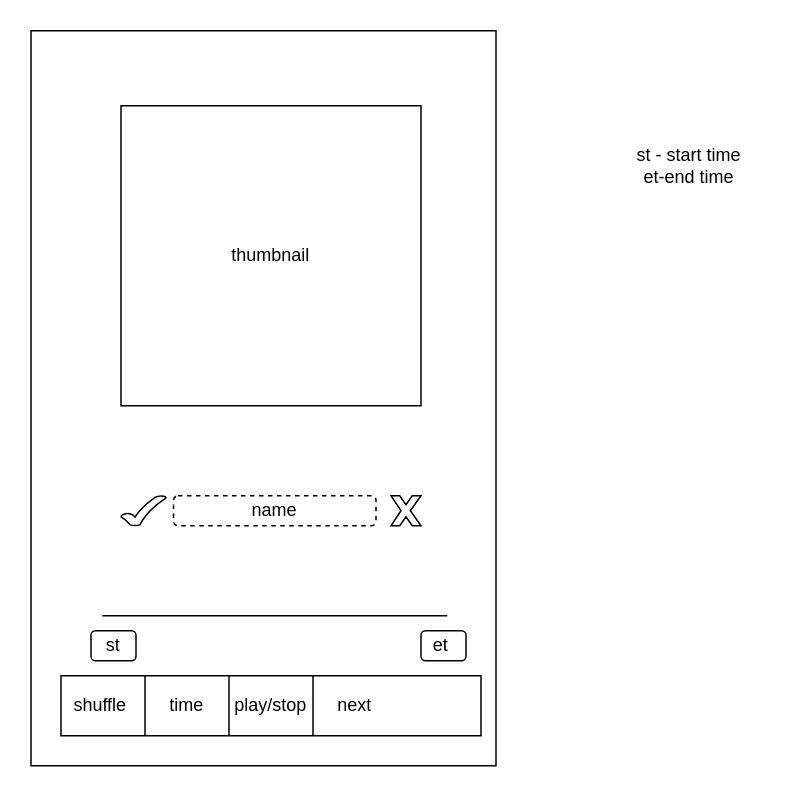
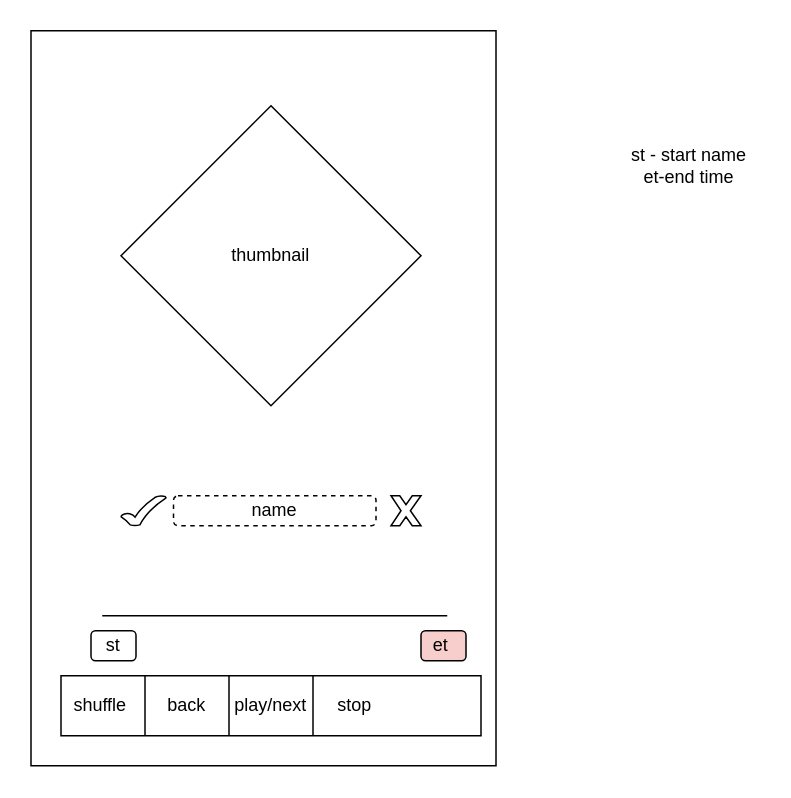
- <mxCell id="16" value="st - start time&amp;nbsp;&lt;br&gt;et-end time&amp;nbsp;&lt;br&gt;" style="text;html=1;align=center;verticalAlign=middle;resizable=0;points=[];autosize=1;strokeColor=none;" vertex="1" parent="1"><mxGeometry x="415" y="95" width="90" height="30" as="geometry" /></mxCell>
+ <mxCell id="16" value="st - start name&amp;nbsp;&lt;br&gt;et-end time&amp;nbsp;&lt;br&gt;" style="text;html=1;align=center;verticalAlign=middle;resizable=0;points=[];autosize=1;strokeColor=none;" vertex="1" parent="1"><mxGeometry x="415" y="95" width="90" height="30" as="geometry" /></mxCell>
- <mxCell id="3" value="thumbnail" style="whiteSpace=wrap;html=1;aspect=fixed;" vertex="1" parent="1"><mxGeometry x="80" y="70" width="200" height="200" as="geometry" /></mxCell>
+ <mxCell id="3" value="thumbnail" style="rhombus;whiteSpace=wrap;html=1;aspect=fixed;" vertex="1" parent="1"><mxGeometry x="80" y="70" width="200" height="200" as="geometry" /></mxCell>
- <mxCell id="9" value="et&amp;nbsp;" style="rounded=1;whiteSpace=wrap;html=1;" vertex="1" parent="1"><mxGeometry x="280" y="420" width="30" height="20" as="geometry" /></mxCell>
+ <mxCell id="9" value="et&amp;nbsp;" style="rounded=1;whiteSpace=wrap;html=1;fillColor=#f8cecc;" vertex="1" parent="1"><mxGeometry x="280" y="420" width="30" height="20" as="geometry" /></mxCell>
- <mxCell id="13" value="time" style="shape=partialRectangle;html=1;whiteSpace=wrap;connectable=0;fillColor=none;top=0;left=0;bottom=0;right=0;overflow=hidden;" vertex="1" parent="11"><mxGeometry x="56" width="56" height="40" as="geometry" /></mxCell>
+ <mxCell id="13" value="back" style="shape=partialRectangle;html=1;whiteSpace=wrap;connectable=0;fillColor=none;top=0;left=0;bottom=0;right=0;overflow=hidden;" vertex="1" parent="11"><mxGeometry x="56" width="56" height="40" as="geometry" /></mxCell>
- <mxCell id="14" value="play/stop" style="shape=partialRectangle;html=1;whiteSpace=wrap;connectable=0;fillColor=none;top=0;left=0;bottom=0;right=0;overflow=hidden;" vertex="1" parent="11"><mxGeometry x="112" width="56" height="40" as="geometry" /></mxCell>
+ <mxCell id="14" value="play/next" style="shape=partialRectangle;html=1;whiteSpace=wrap;connectable=0;fillColor=none;top=0;left=0;bottom=0;right=0;overflow=hidden;" vertex="1" parent="11"><mxGeometry x="112" width="56" height="40" as="geometry" /></mxCell>
- <mxCell id="15" value="next" style="shape=partialRectangle;html=1;whiteSpace=wrap;connectable=0;fillColor=none;top=0;left=0;bottom=0;right=0;overflow=hidden;" vertex="1" parent="11"><mxGeometry x="168" width="56" height="40" as="geometry" /></mxCell>
+ <mxCell id="15" value="stop" style="shape=partialRectangle;html=1;whiteSpace=wrap;connectable=0;fillColor=none;top=0;left=0;bottom=0;right=0;overflow=hidden;" vertex="1" parent="11"><mxGeometry x="168" width="56" height="40" as="geometry" /></mxCell>
